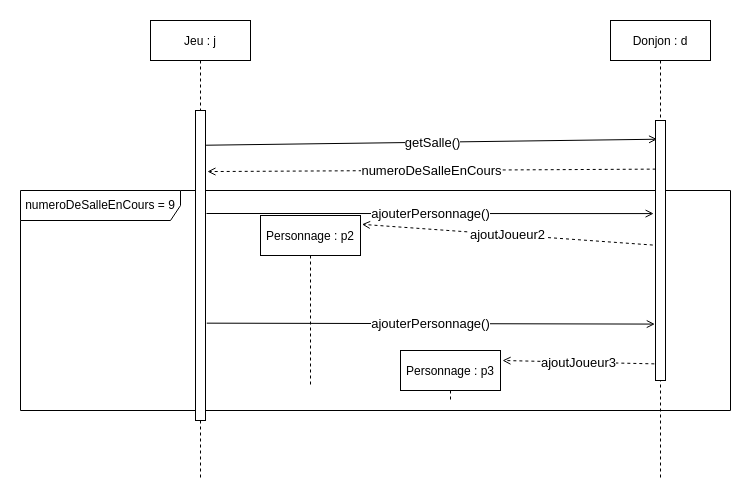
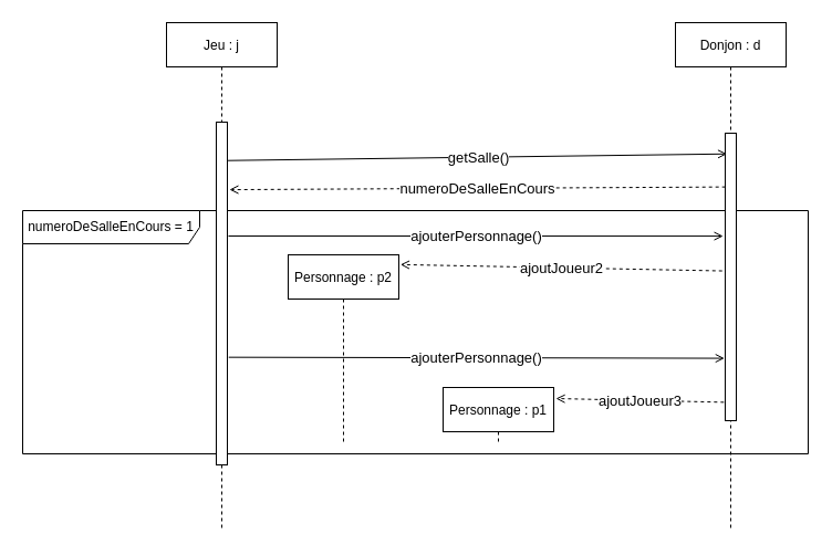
- <mxCell id="2" value="numeroDeSalleEnCours = 9" style="shape=umlFrame;whiteSpace=wrap;html=1;width=160;height=30;" vertex="1" parent="1"><mxGeometry x="20" y="190" width="710" height="220" as="geometry" /></mxCell>
+ <mxCell id="2" value="numeroDeSalleEnCours = 1" style="shape=umlFrame;whiteSpace=wrap;html=1;width=160;height=30;" vertex="1" parent="1"><mxGeometry x="20" y="190" width="710" height="220" as="geometry" /></mxCell>
- <mxCell id="3" value="Personnage : p2" style="shape=umlLifeline;perimeter=lifelinePerimeter;container=1;collapsible=0;recursiveResize=0;rounded=0;shadow=0;strokeWidth=1;" vertex="1" parent="1"><mxGeometry x="260" y="215" width="100" height="170" as="geometry" /></mxCell>
+ <mxCell id="3" value="Personnage : p2" style="shape=umlLifeline;perimeter=lifelinePerimeter;container=1;collapsible=0;recursiveResize=0;rounded=0;shadow=0;strokeWidth=1;" vertex="1" parent="1"><mxGeometry x="260" y="230" width="100" height="170" as="geometry" /></mxCell>
- <mxCell id="4" value="Personnage : p3" style="shape=umlLifeline;perimeter=lifelinePerimeter;container=1;collapsible=0;recursiveResize=0;rounded=0;shadow=0;strokeWidth=1;" vertex="1" parent="1"><mxGeometry x="400" y="350" width="100" height="50" as="geometry" /></mxCell>
+ <mxCell id="4" value="Personnage : p1" style="shape=umlLifeline;perimeter=lifelinePerimeter;container=1;collapsible=0;recursiveResize=0;rounded=0;shadow=0;strokeWidth=1;" vertex="1" parent="1"><mxGeometry x="400" y="350" width="100" height="50" as="geometry" /></mxCell>
